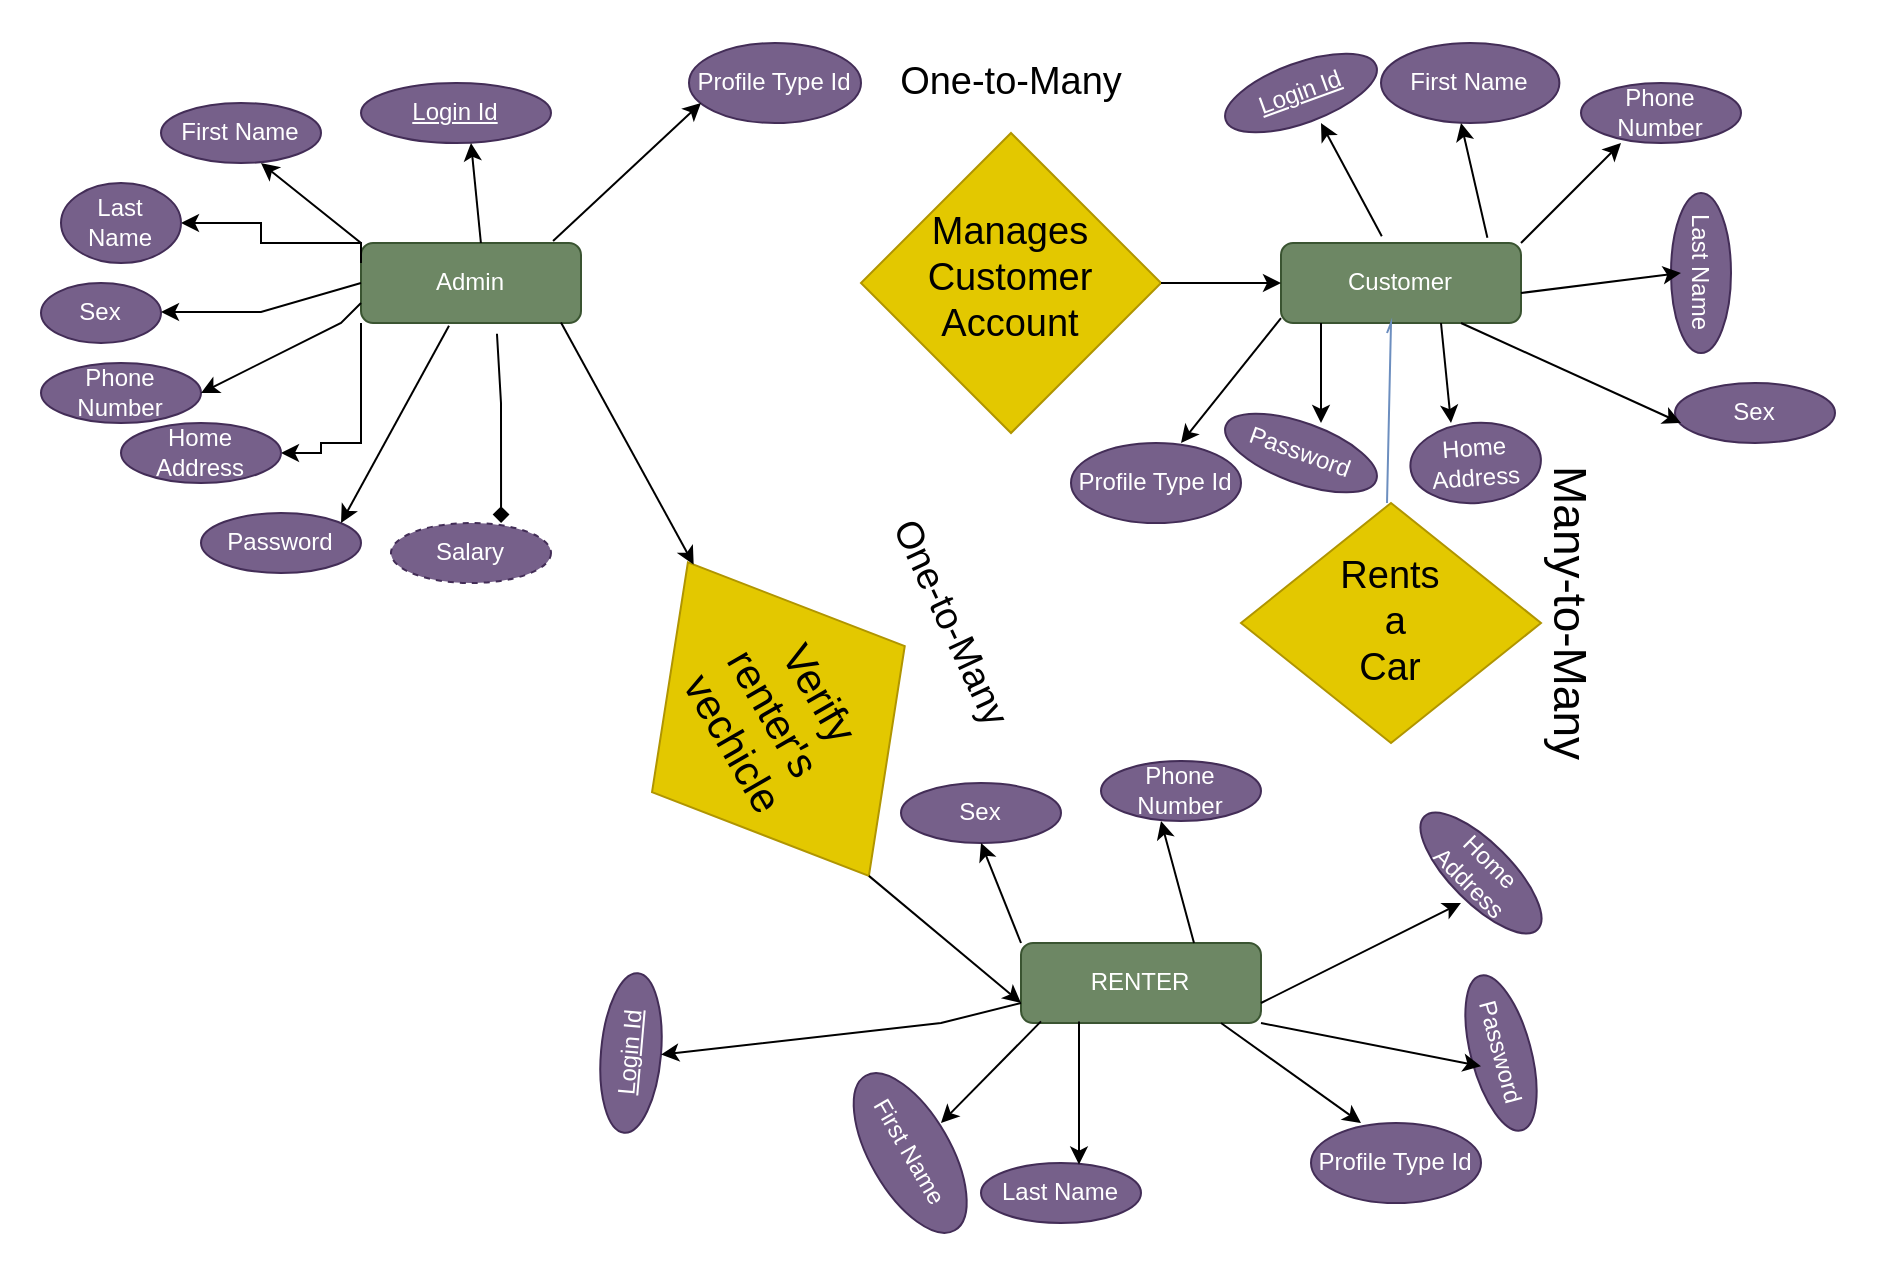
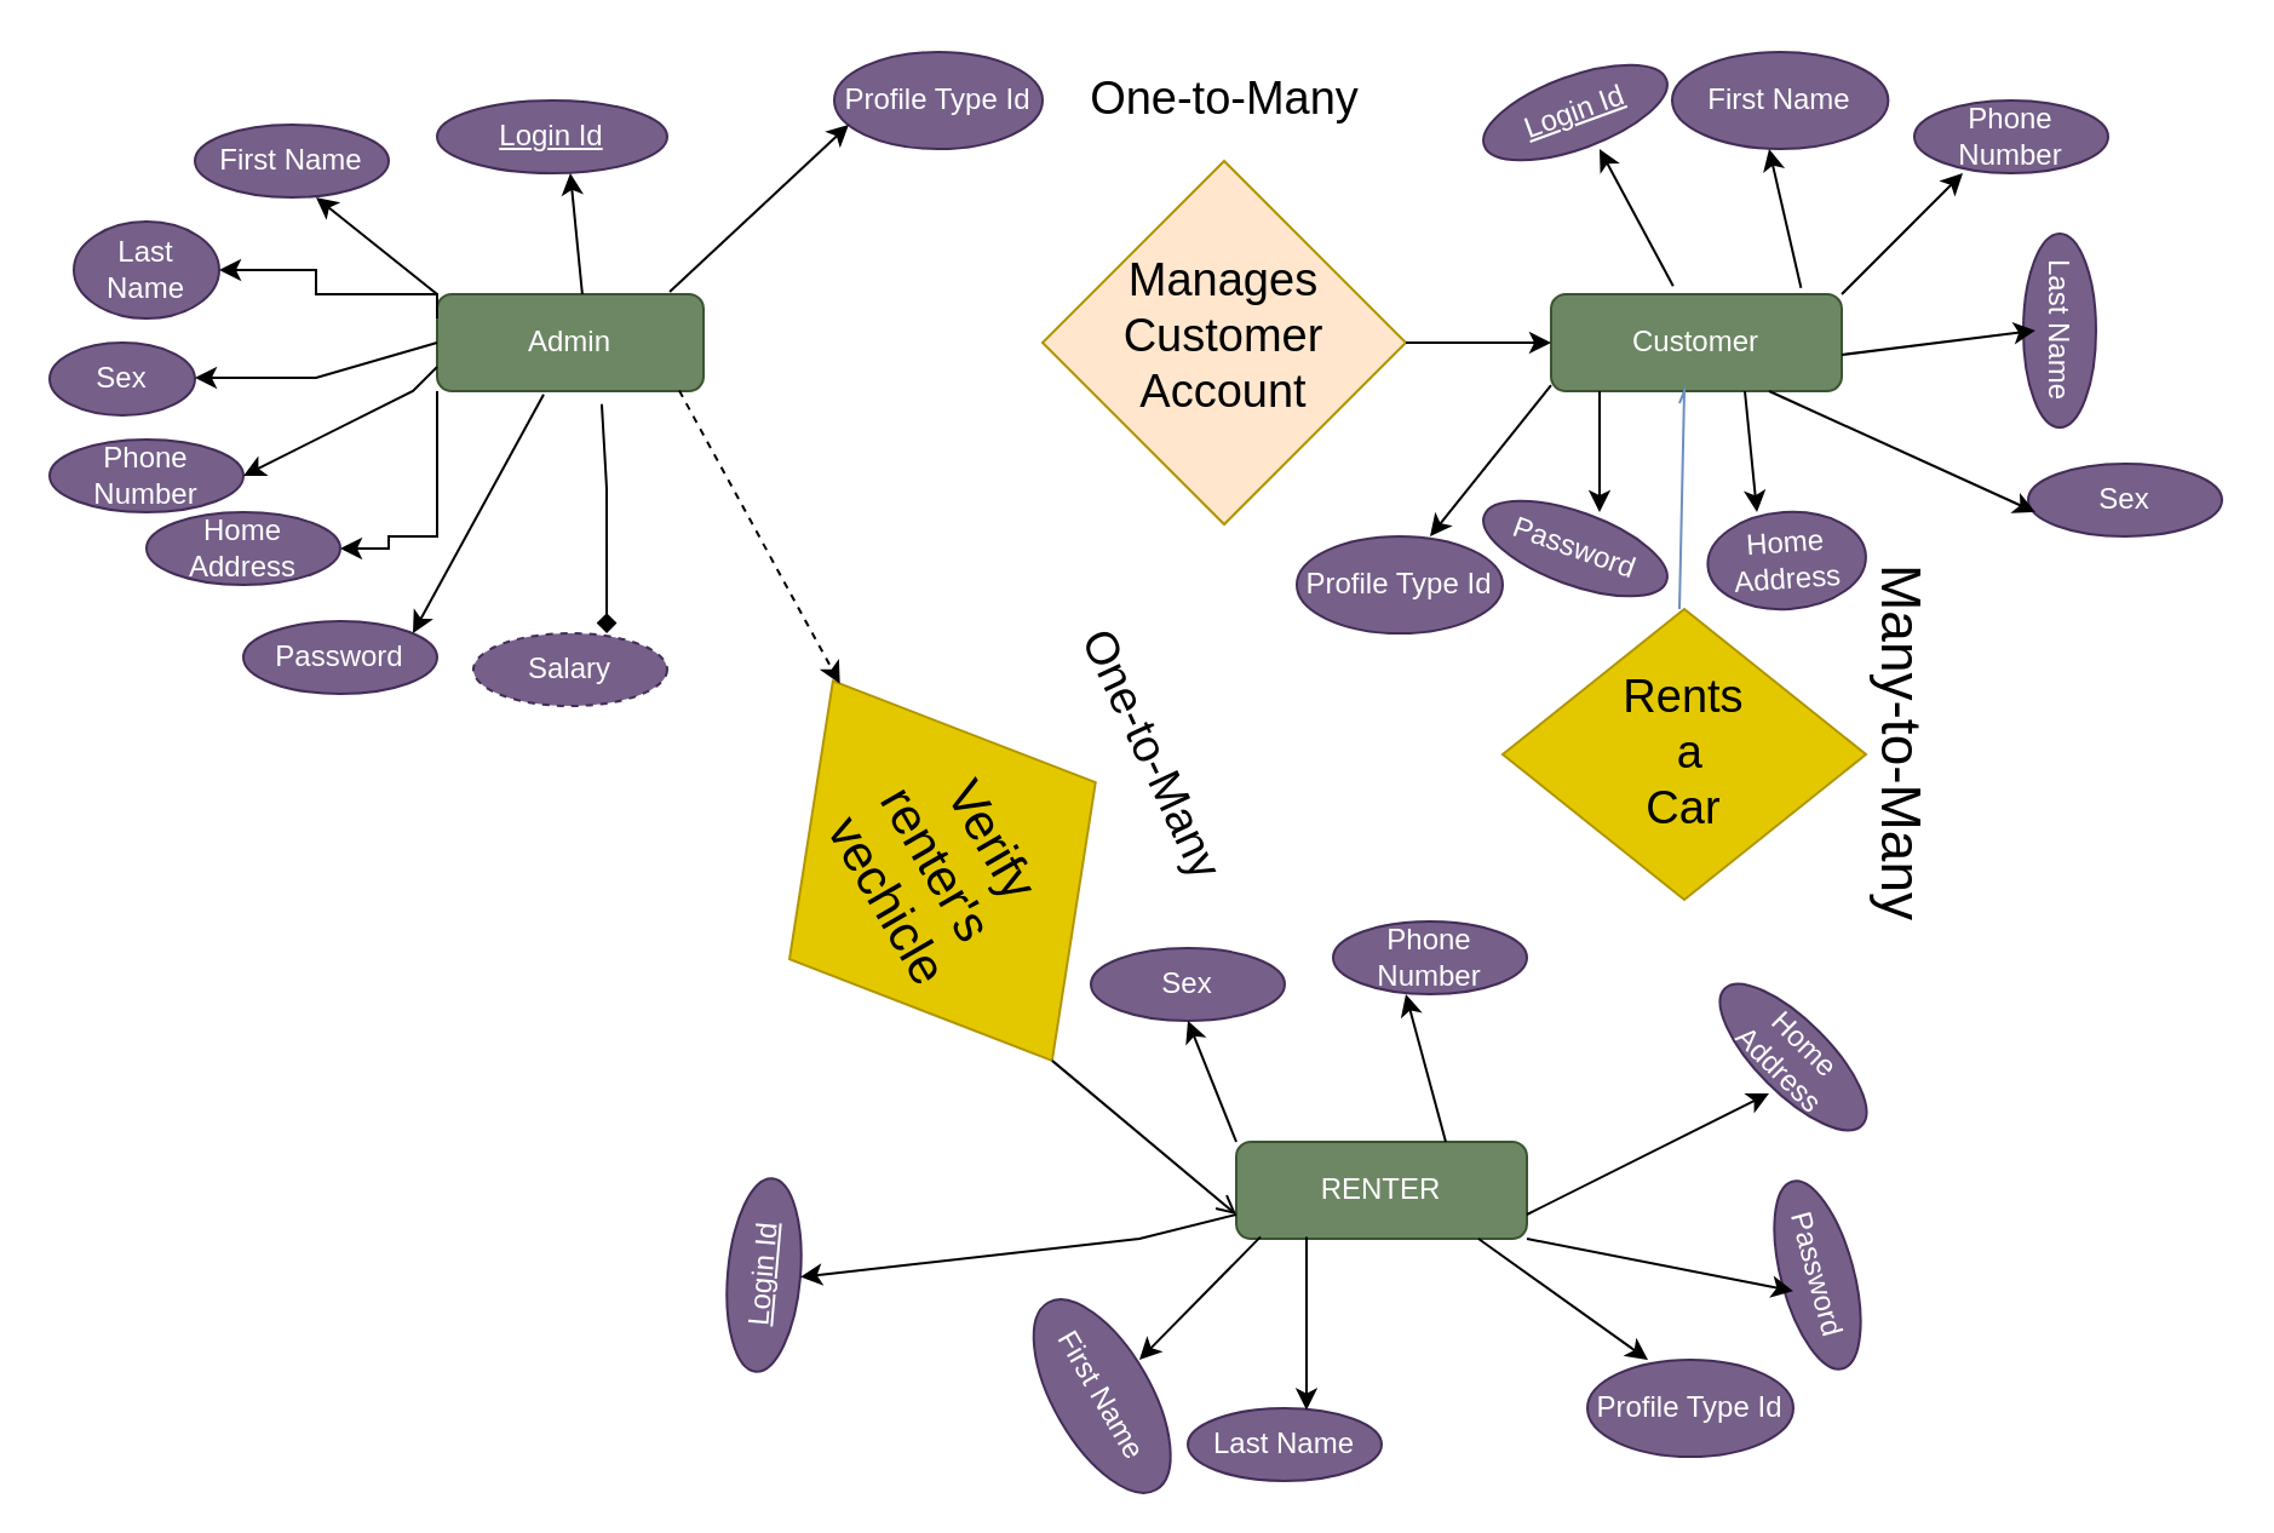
- <mxCell id="5" value="&lt;font style=&quot;font-size: 19px;&quot;&gt;Manages&lt;br&gt;Customer&lt;br&gt;Account&lt;/font&gt;" style="rhombus;whiteSpace=wrap;html=1;shadow=0;fontFamily=Helvetica;fontSize=12;align=center;strokeWidth=1;spacing=6;spacingTop=-4;fillColor=#e3c800;strokeColor=#B09500;fontColor=#000000;" parent="1" vertex="1"><mxGeometry x="430" y="66" width="150" height="150" as="geometry" /></mxCell>
+ <mxCell id="5" value="&lt;font style=&quot;font-size: 19px;&quot;&gt;Manages&lt;br&gt;Customer&lt;br&gt;Account&lt;/font&gt;" style="rhombus;whiteSpace=wrap;html=1;shadow=0;fontFamily=Helvetica;fontSize=12;align=center;strokeWidth=1;spacing=6;spacingTop=-4;fillColor=#ffe6cc;strokeColor=#B09500;fontColor=#000000;" parent="1" vertex="1"><mxGeometry x="430" y="66" width="150" height="150" as="geometry" /></mxCell>
- <mxCell id="25" value="" style="endArrow=classic;html=1;rounded=0;exitX=0.909;exitY=0.995;exitDx=0;exitDy=0;exitPerimeter=0;" parent="1" source="4" target="22" edge="1"><mxGeometry width="50" height="50" relative="1" as="geometry"><mxPoint x="360" y="271" as="sourcePoint" /><mxPoint x="410" y="221" as="targetPoint" /></mxGeometry></mxCell>
+ <mxCell id="25" value="" style="endArrow=classic;html=1;rounded=0;exitX=0.909;exitY=0.995;exitDx=0;exitDy=0;exitPerimeter=0;dashed=1;" parent="1" source="4" target="22" edge="1"><mxGeometry width="50" height="50" relative="1" as="geometry"><mxPoint x="360" y="271" as="sourcePoint" /><mxPoint x="410" y="221" as="targetPoint" /></mxGeometry></mxCell>
- <mxCell id="26" value="" style="endArrow=classic;html=1;rounded=0;entryX=0;entryY=0.75;entryDx=0;entryDy=0;exitX=1;exitY=0.5;exitDx=0;exitDy=0;" parent="1" source="22" target="7" edge="1"><mxGeometry width="50" height="50" relative="1" as="geometry"><mxPoint x="439.5" y="451" as="sourcePoint" /><mxPoint x="440" y="491" as="targetPoint" /><Array as="points" /></mxGeometry></mxCell>
+ <mxCell id="26" value="" style="endArrow=open;html=1;rounded=0;entryX=0;entryY=0.75;entryDx=0;entryDy=0;exitX=1;exitY=0.5;exitDx=0;exitDy=0;" parent="1" source="22" target="7" edge="1"><mxGeometry width="50" height="50" relative="1" as="geometry"><mxPoint x="439.5" y="451" as="sourcePoint" /><mxPoint x="440" y="491" as="targetPoint" /><Array as="points" /></mxGeometry></mxCell>
